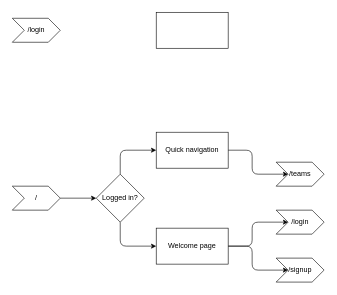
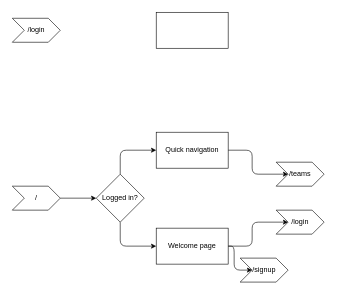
- <mxCell id="13" value="/signup" style="shape=step;perimeter=stepPerimeter;whiteSpace=wrap;html=1;fixedSize=1;" vertex="1" parent="1"><mxGeometry x="460" y="430" width="80" height="40" as="geometry" /></mxCell>
+ <mxCell id="13" value="/signup" style="shape=step;perimeter=stepPerimeter;whiteSpace=wrap;html=1;fixedSize=1;" vertex="1" parent="1"><mxGeometry x="400" y="430" width="80" height="40" as="geometry" /></mxCell>
